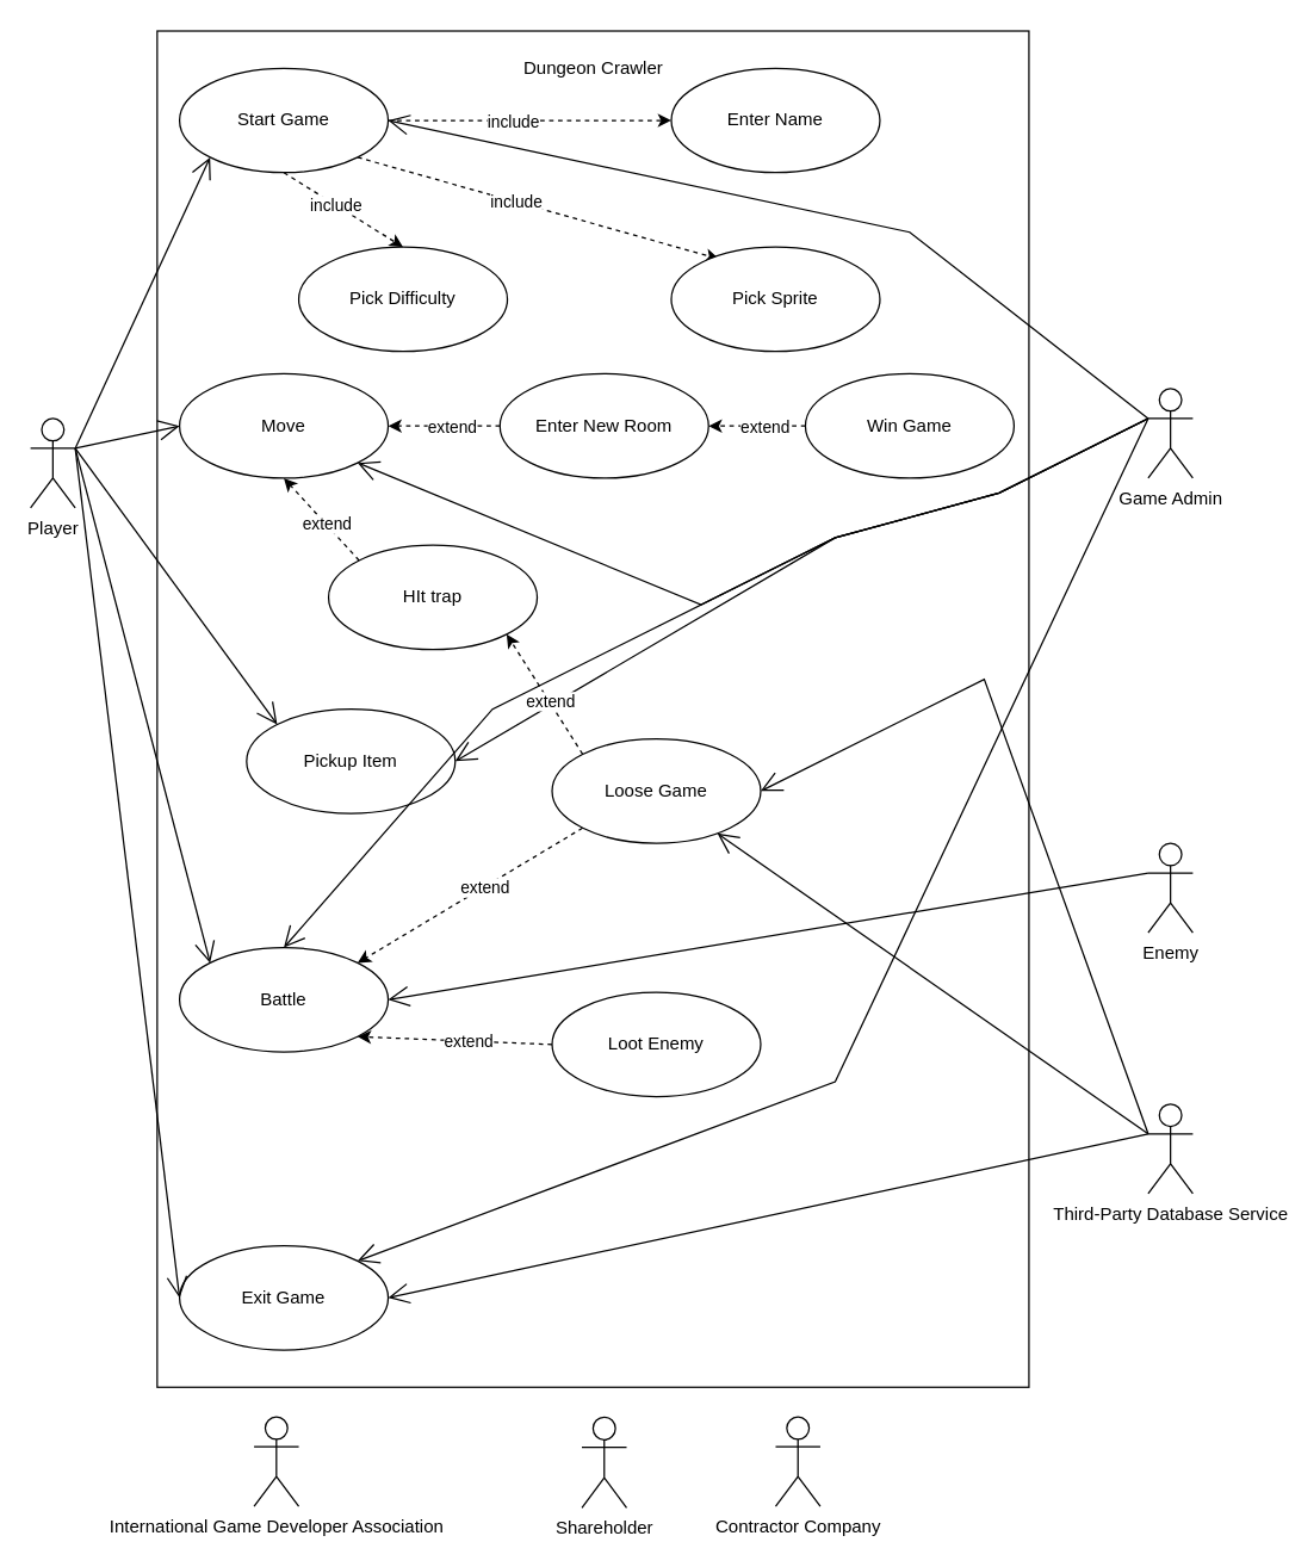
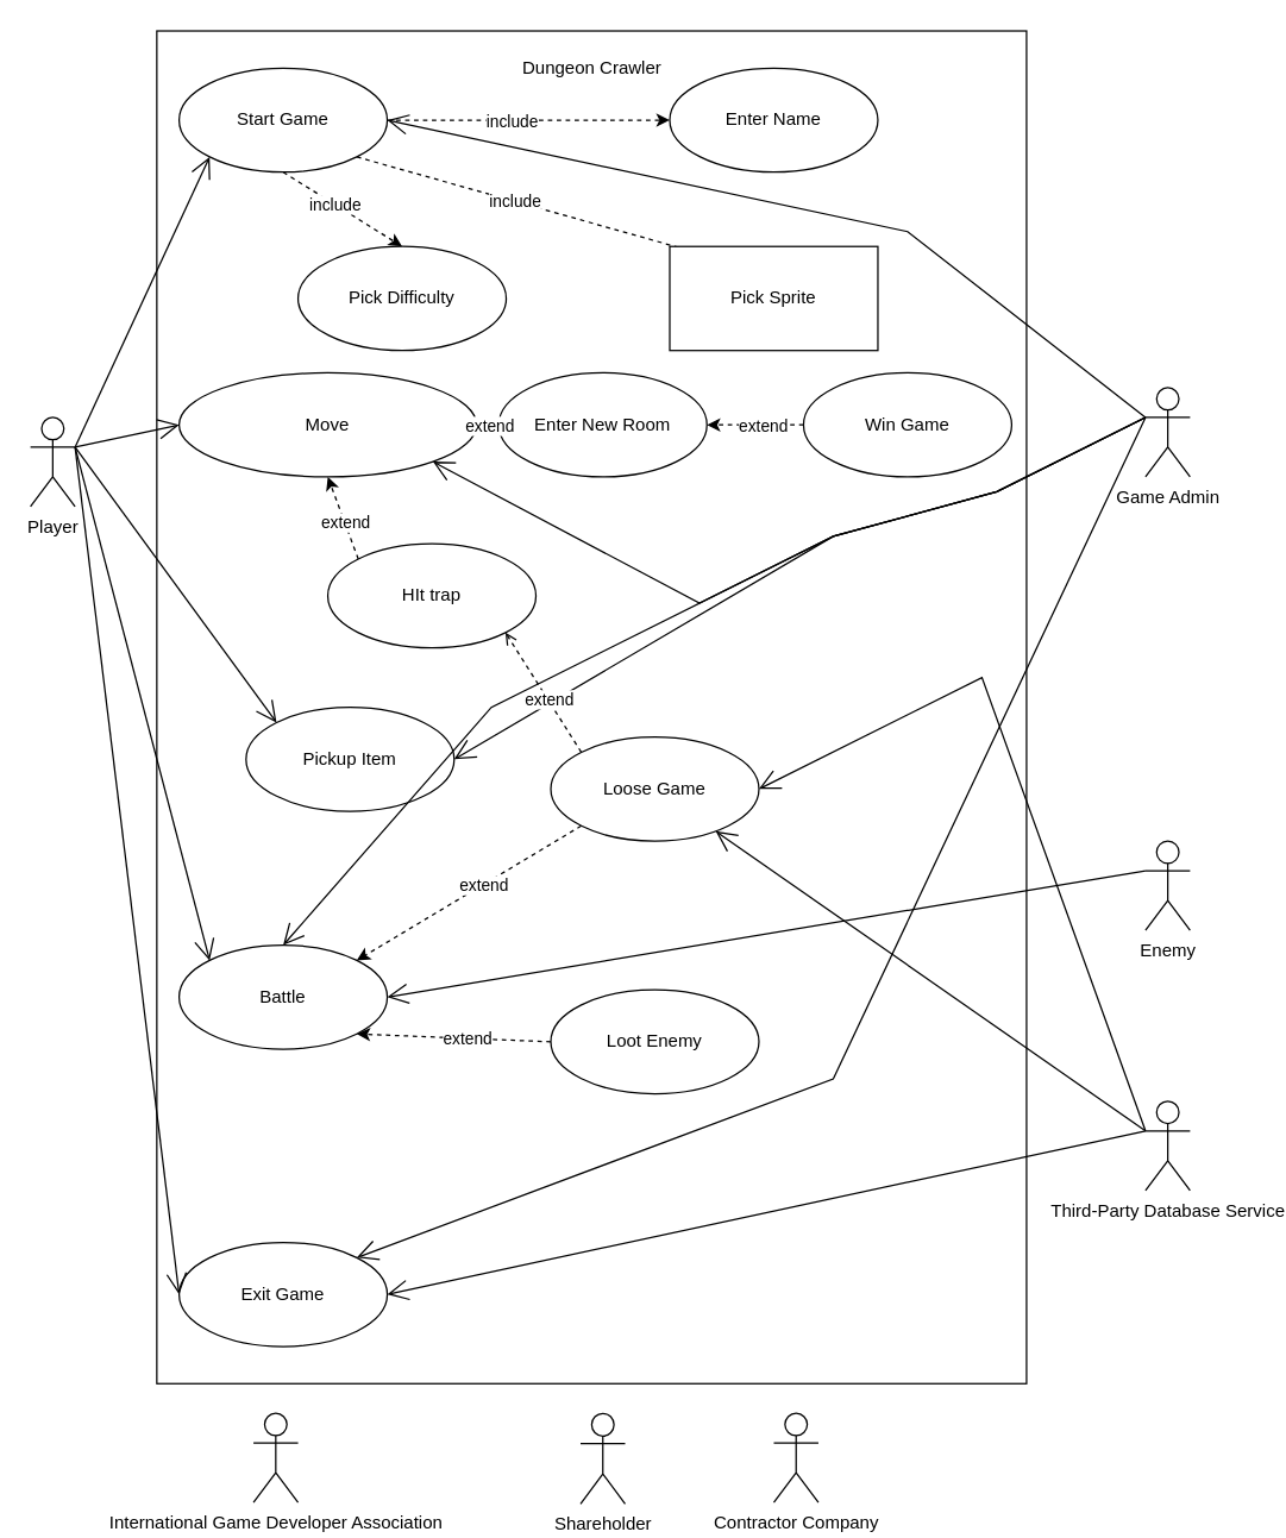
- <mxCell id="54" value="Pick Sprite&lt;br&gt;" style="ellipse;whiteSpace=wrap;html=1;" vertex="1" parent="1"><mxGeometry x="450" y="165" width="140" height="70" as="geometry" /></mxCell>
+ <mxCell id="54" value="Pick Sprite&lt;br&gt;" style="whiteSpace=wrap;html=1;rounded=0;" vertex="1" parent="1"><mxGeometry x="450" y="165" width="140" height="70" as="geometry" /></mxCell>
- <mxCell id="12" value="Move&lt;br&gt;" style="ellipse;whiteSpace=wrap;html=1;" vertex="1" parent="1"><mxGeometry x="120" y="250" width="140" height="70" as="geometry" /></mxCell>
+ <mxCell id="12" value="Move&lt;br&gt;" style="ellipse;whiteSpace=wrap;html=1;" vertex="1" parent="1"><mxGeometry x="120" y="250" width="200" height="70" as="geometry" /></mxCell>
- <mxCell id="45" value="" style="endArrow=classic;html=1;rounded=0;entryX=1;entryY=1;entryDx=0;entryDy=0;dashed=1;exitX=0;exitY=0;exitDx=0;exitDy=0;" edge="1" parent="1" source="17" target="44"><mxGeometry width="50" height="50" relative="1" as="geometry"><mxPoint x="465" y="330" as="sourcePoint" /><mxPoint x="370" y="430" as="targetPoint" /><Array as="points" /></mxGeometry></mxCell>
+ <mxCell id="45" value="" style="endArrow=open;html=1;rounded=0;entryX=1;entryY=1;entryDx=0;entryDy=0;dashed=1;exitX=0;exitY=0;exitDx=0;exitDy=0;" edge="1" parent="1" source="17" target="44"><mxGeometry width="50" height="50" relative="1" as="geometry"><mxPoint x="465" y="330" as="sourcePoint" /><mxPoint x="370" y="430" as="targetPoint" /><Array as="points" /></mxGeometry></mxCell>
